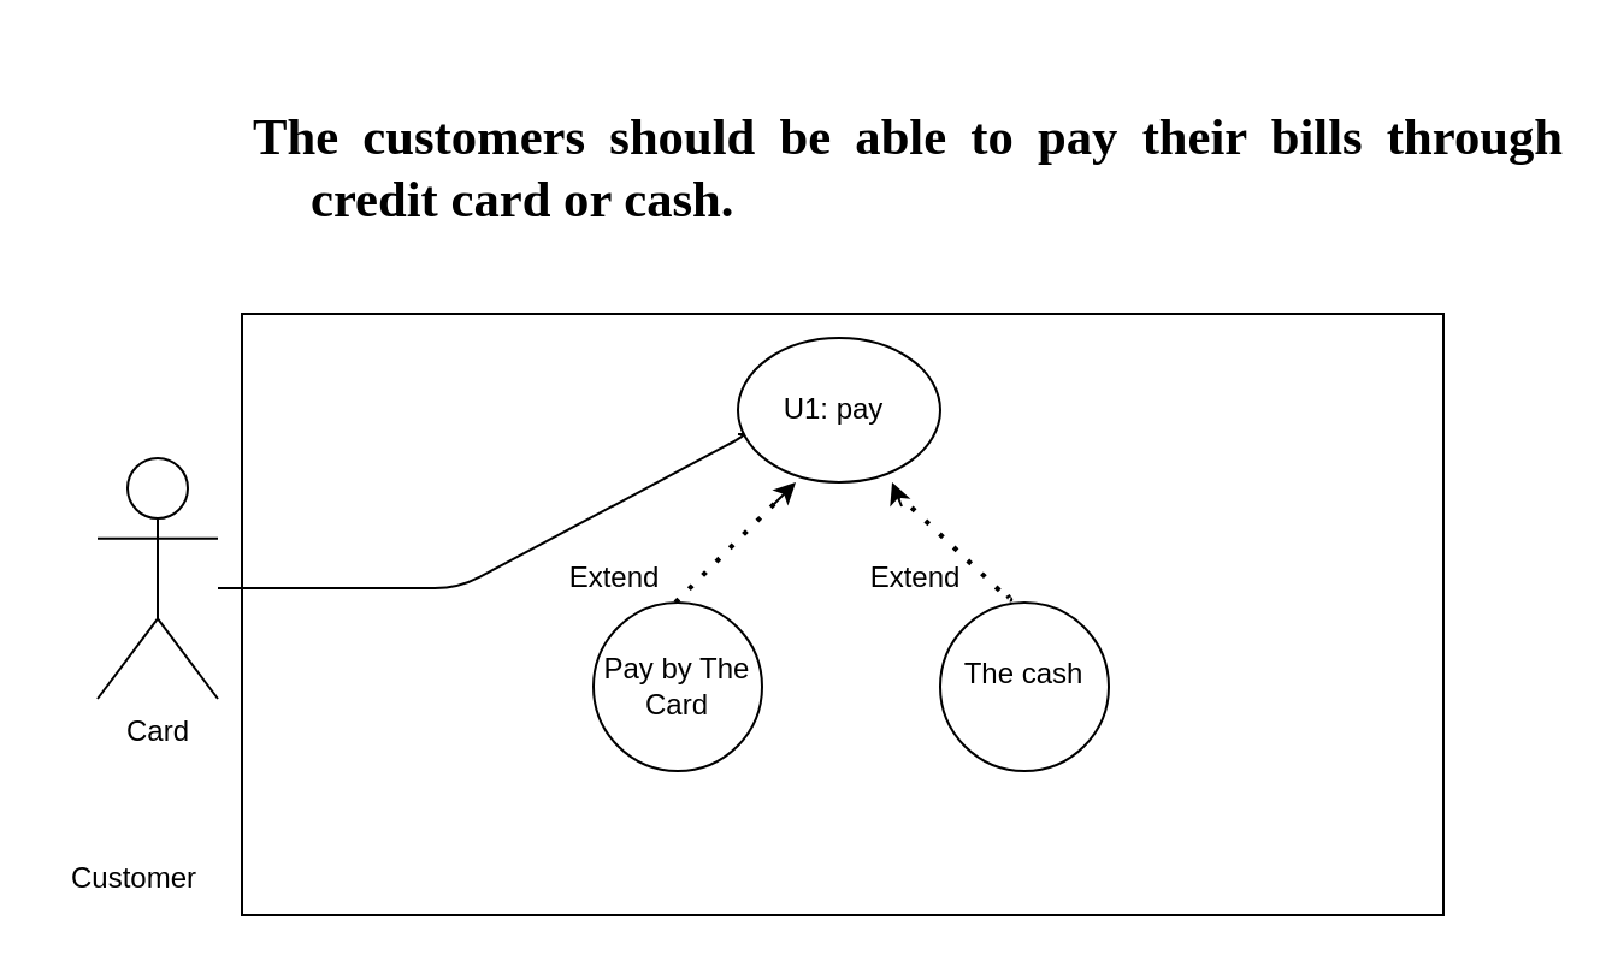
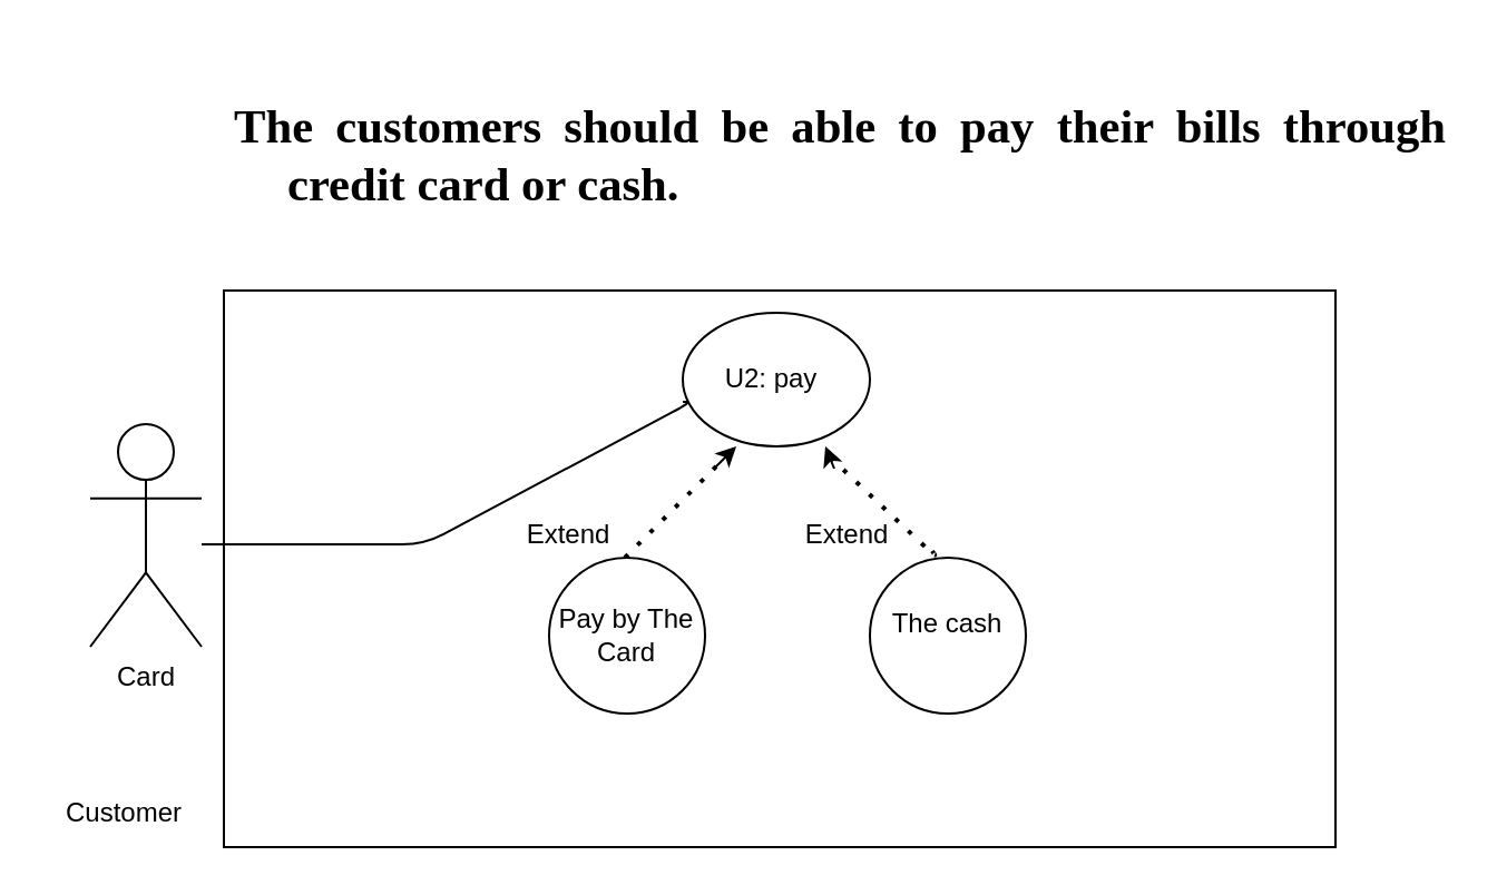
- <mxCell id="9" value="U1: pay" style="text;html=1;strokeColor=none;fillColor=none;align=center;verticalAlign=middle;whiteSpace=wrap;rounded=0;" parent="1" vertex="1"><mxGeometry x="306" y="160" width="80" height="20" as="geometry" /></mxCell>
+ <mxCell id="9" value="U2: pay" style="text;html=1;strokeColor=none;fillColor=none;align=center;verticalAlign=middle;whiteSpace=wrap;rounded=0;" parent="1" vertex="1"><mxGeometry x="306" y="160" width="80" height="20" as="geometry" /></mxCell>
